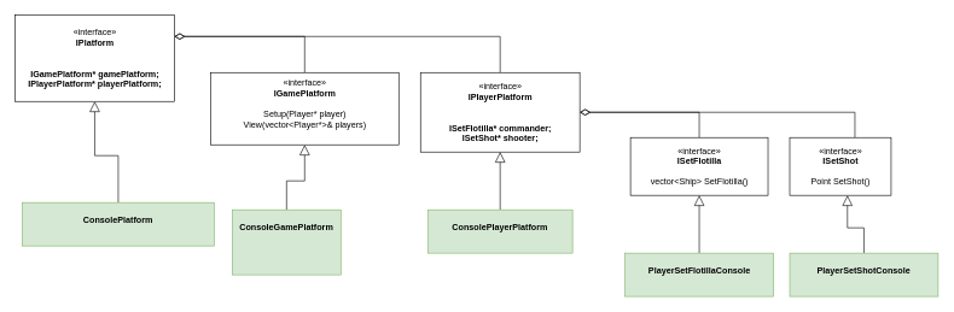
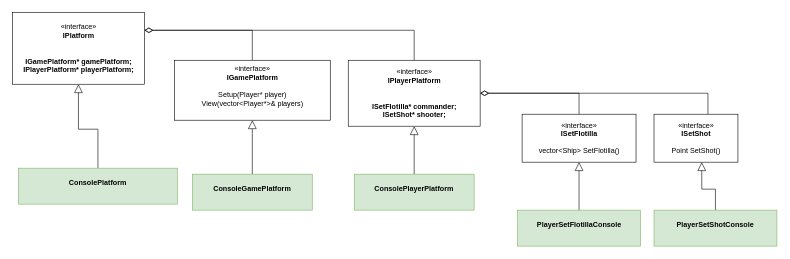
- <mxCell id="12" value="&lt;p style=&quot;margin:0px;margin-top:4px;text-align:center;&quot;&gt;&lt;br&gt;&lt;b&gt;ConsoleGamePlatform&lt;/b&gt;&lt;br&gt;&lt;/p&gt;" style="verticalAlign=top;align=left;overflow=fill;fontSize=12;fontFamily=Helvetica;html=1;fillColor=#d5e8d4;strokeColor=#82b366;" vertex="1" parent="1"><mxGeometry x="320" y="290" width="150" height="90" as="geometry" /></mxCell>
+ <mxCell id="12" value="&lt;p style=&quot;margin:0px;margin-top:4px;text-align:center;&quot;&gt;&lt;br&gt;&lt;b&gt;ConsoleGamePlatform&lt;/b&gt;&lt;br&gt;&lt;/p&gt;" style="verticalAlign=top;align=left;overflow=fill;fontSize=12;fontFamily=Helvetica;html=1;fillColor=#d5e8d4;strokeColor=#82b366;" vertex="1" parent="1"><mxGeometry x="320" y="290" width="200" height="60" as="geometry" /></mxCell>
